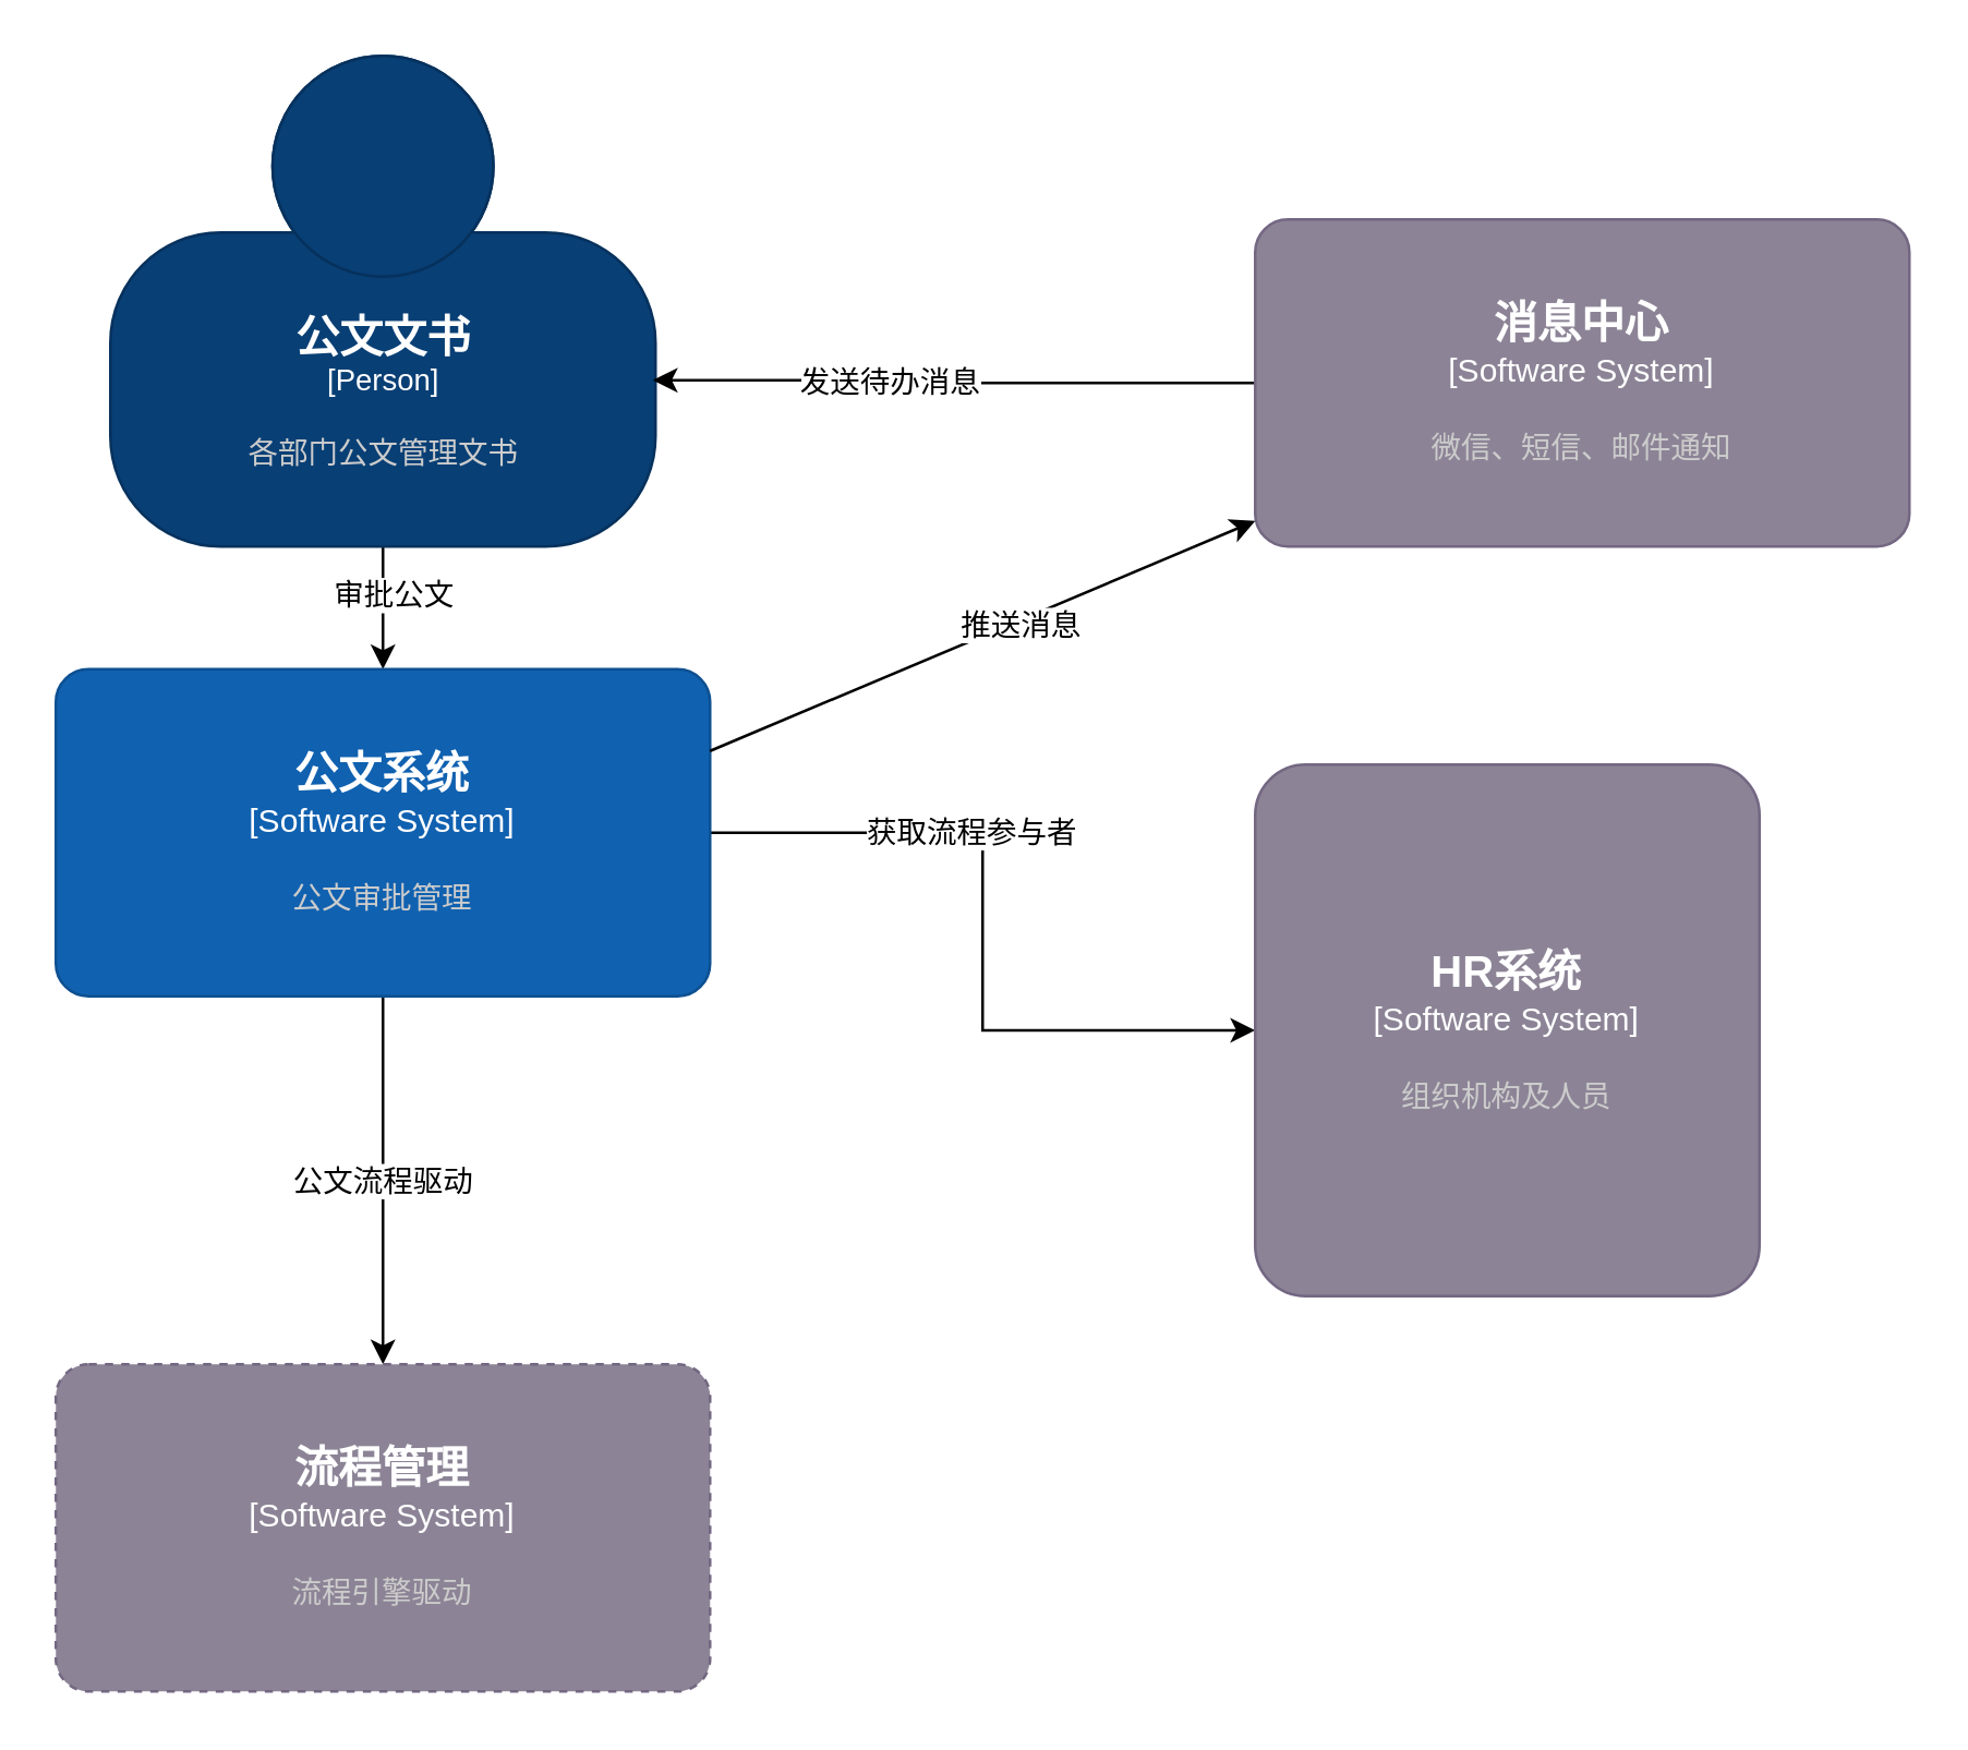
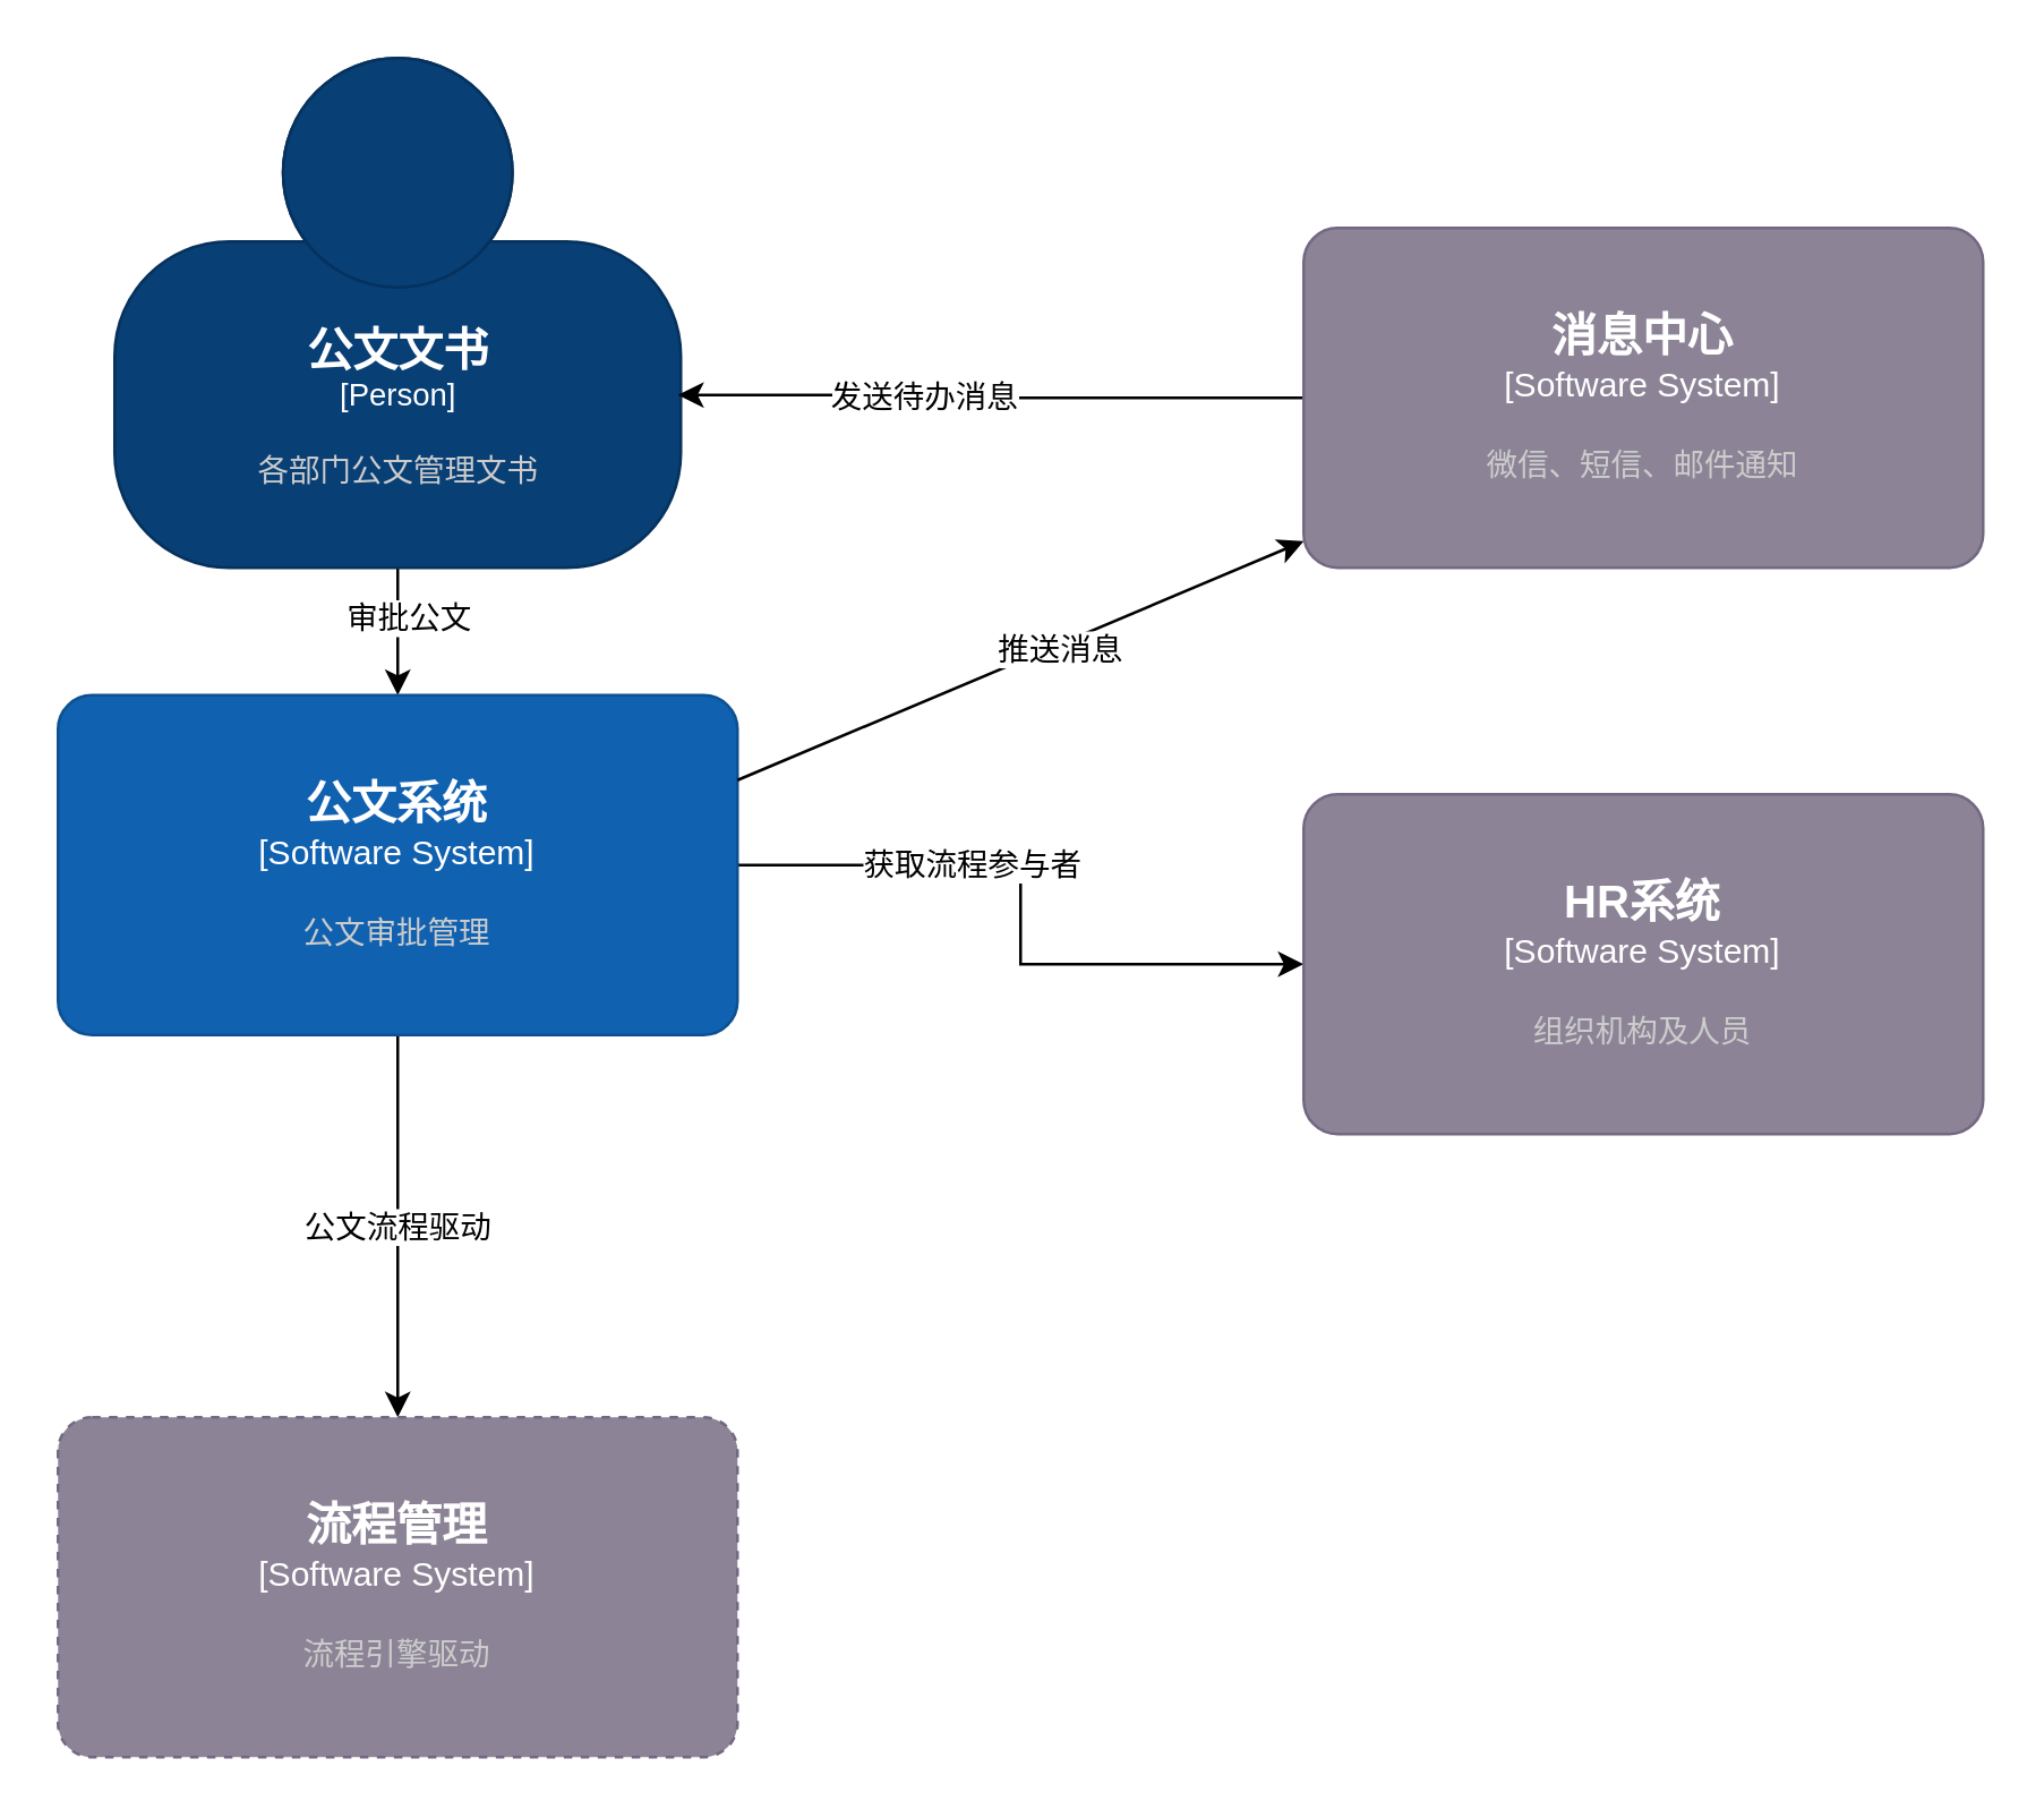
- <mxCell id="10" value="&lt;font style=&quot;font-size: 16px&quot;&gt;&lt;b&gt;HR系统&lt;/b&gt;&lt;/font&gt;&lt;div&gt;[Software System]&lt;/div&gt;&lt;br&gt;&lt;div&gt;&lt;font style=&quot;font-size: 11px&quot;&gt;&lt;font color=&quot;#cccccc&quot;&gt;组织机构及人员&lt;/font&gt;&lt;/div&gt;" style="rounded=1;whiteSpace=wrap;html=1;labelBackgroundColor=none;fillColor=#8C8496;fontColor=#ffffff;align=center;arcSize=10;strokeColor=#736782;metaEdit=1;resizable=0;points=[[0.25,0,0],[0.5,0,0],[0.75,0,0],[1,0.25,0],[1,0.5,0],[1,0.75,0],[0.75,1,0],[0.5,1,0],[0.25,1,0],[0,0.75,0],[0,0.5,0],[0,0.25,0]];" vertex="1" parent="1"><mxGeometry x="460" y="280" width="185" height="195" as="geometry" /></mxCell>
+ <mxCell id="10" value="&lt;font style=&quot;font-size: 16px&quot;&gt;&lt;b&gt;HR系统&lt;/b&gt;&lt;/font&gt;&lt;div&gt;[Software System]&lt;/div&gt;&lt;br&gt;&lt;div&gt;&lt;font style=&quot;font-size: 11px&quot;&gt;&lt;font color=&quot;#cccccc&quot;&gt;组织机构及人员&lt;/font&gt;&lt;/div&gt;" style="rounded=1;whiteSpace=wrap;html=1;labelBackgroundColor=none;fillColor=#8C8496;fontColor=#ffffff;align=center;arcSize=10;strokeColor=#736782;metaEdit=1;resizable=0;points=[[0.25,0,0],[0.5,0,0],[0.75,0,0],[1,0.25,0],[1,0.5,0],[1,0.75,0],[0.75,1,0],[0.5,1,0],[0.25,1,0],[0,0.75,0],[0,0.5,0],[0,0.25,0]];" vertex="1" parent="1"><mxGeometry x="460" y="280" width="240" height="120" as="geometry" /></mxCell>
